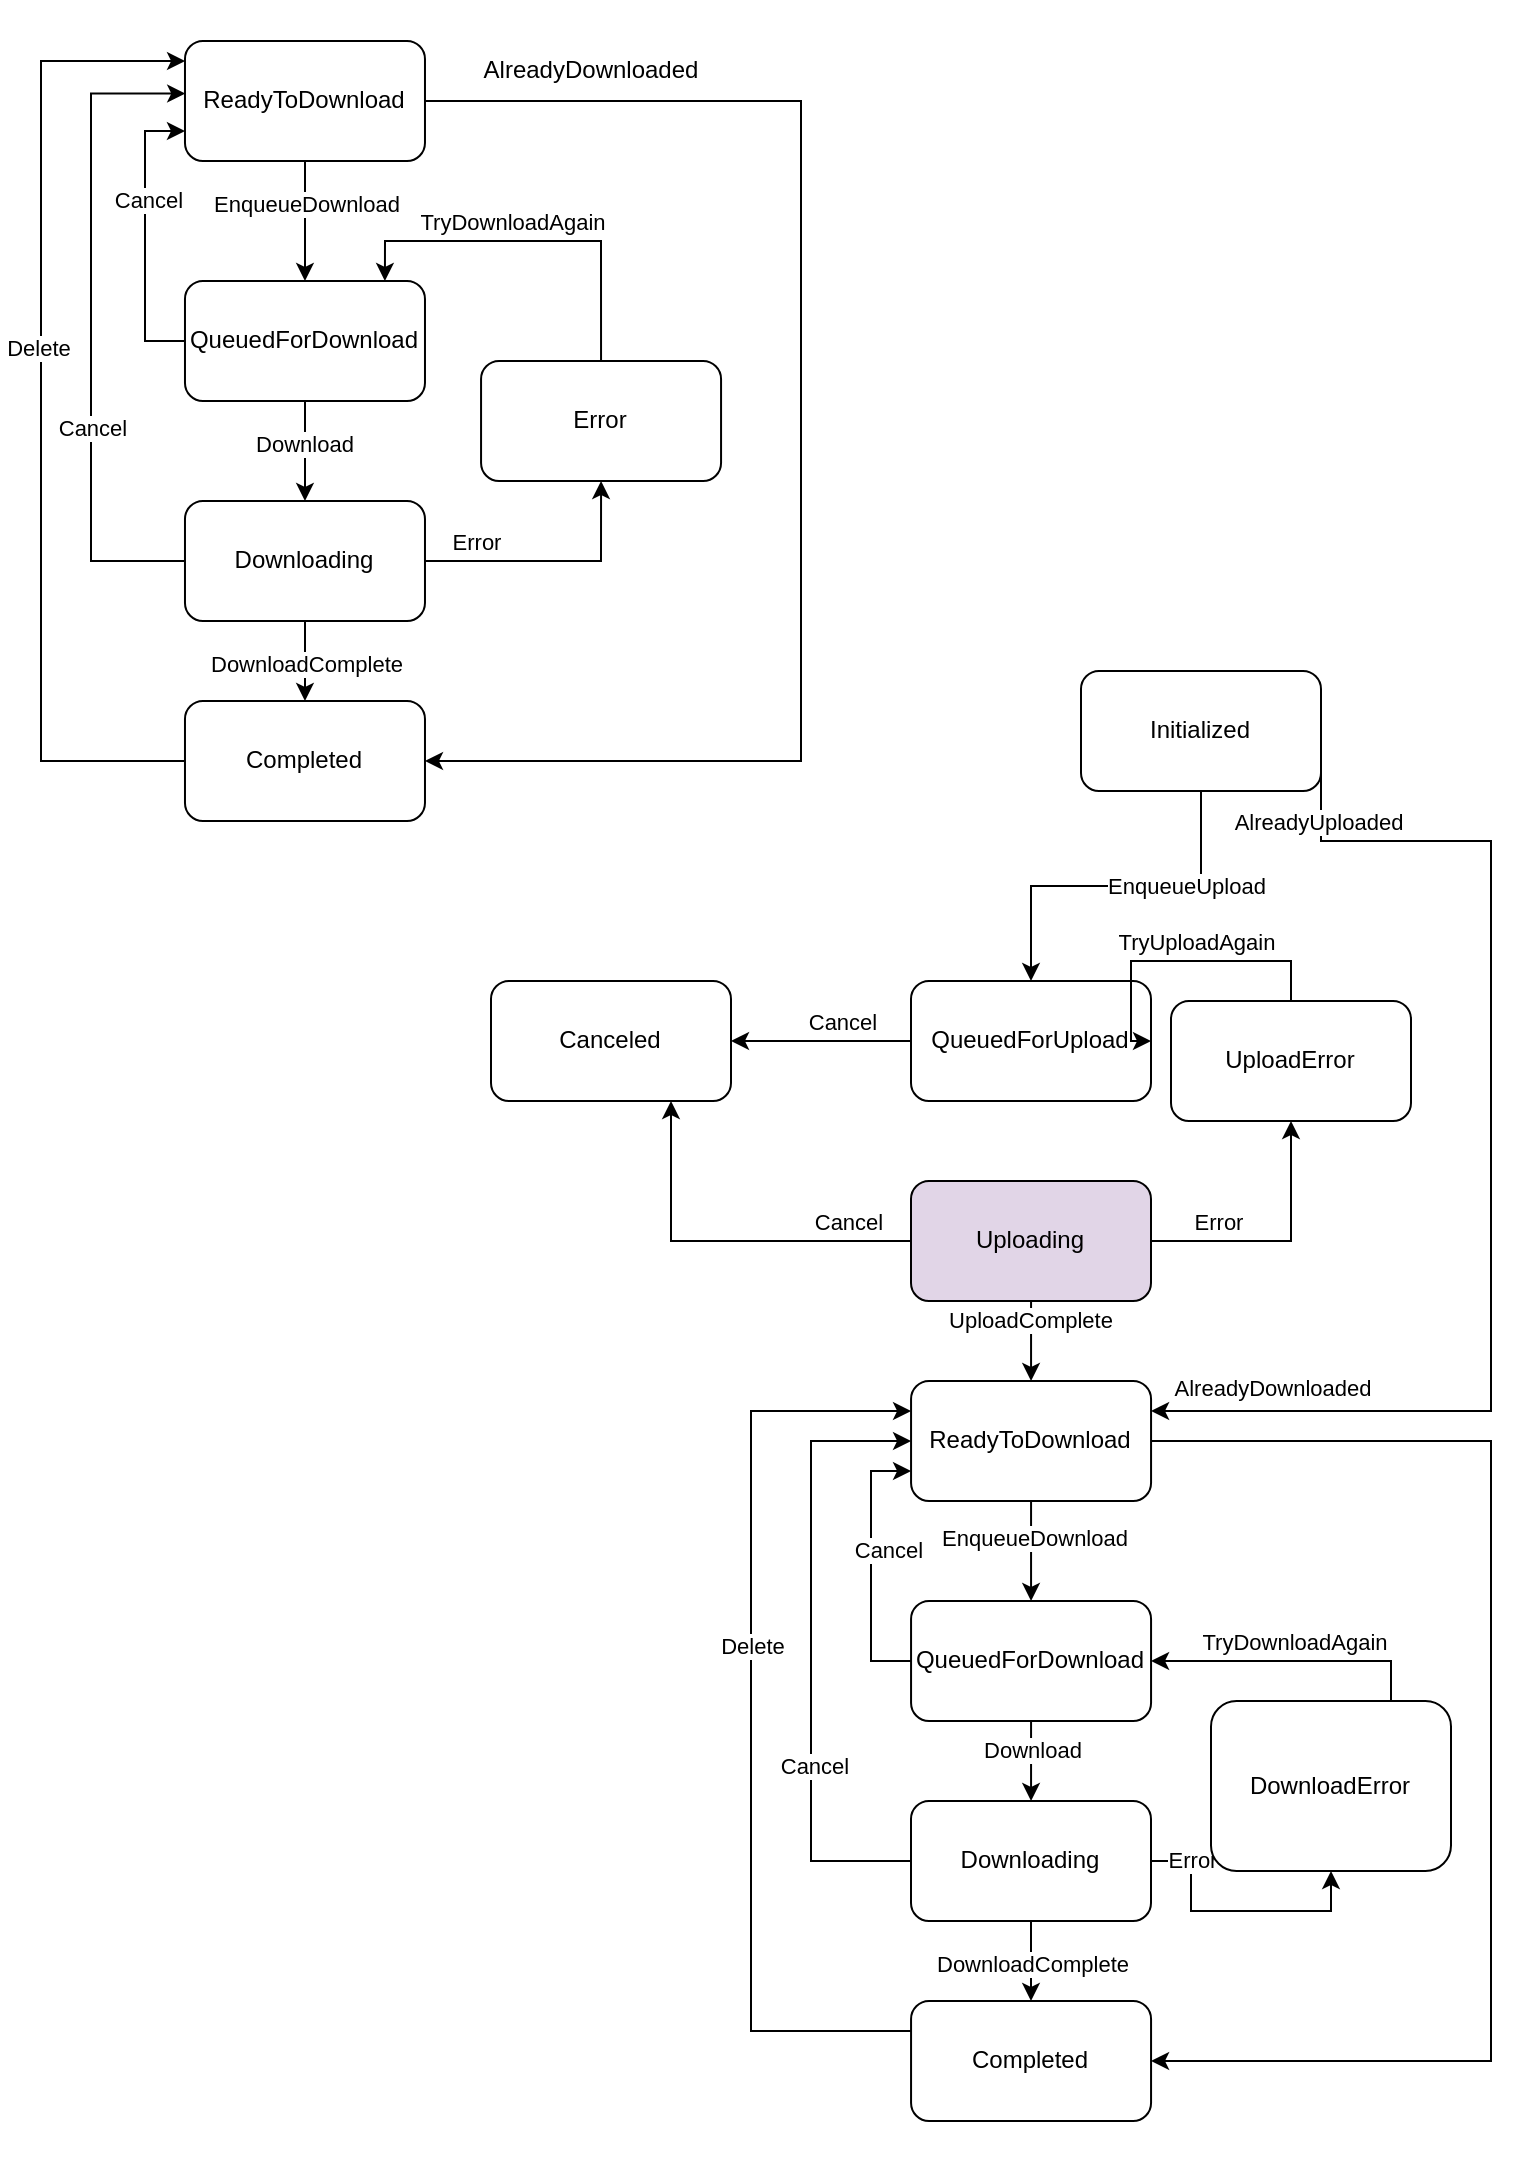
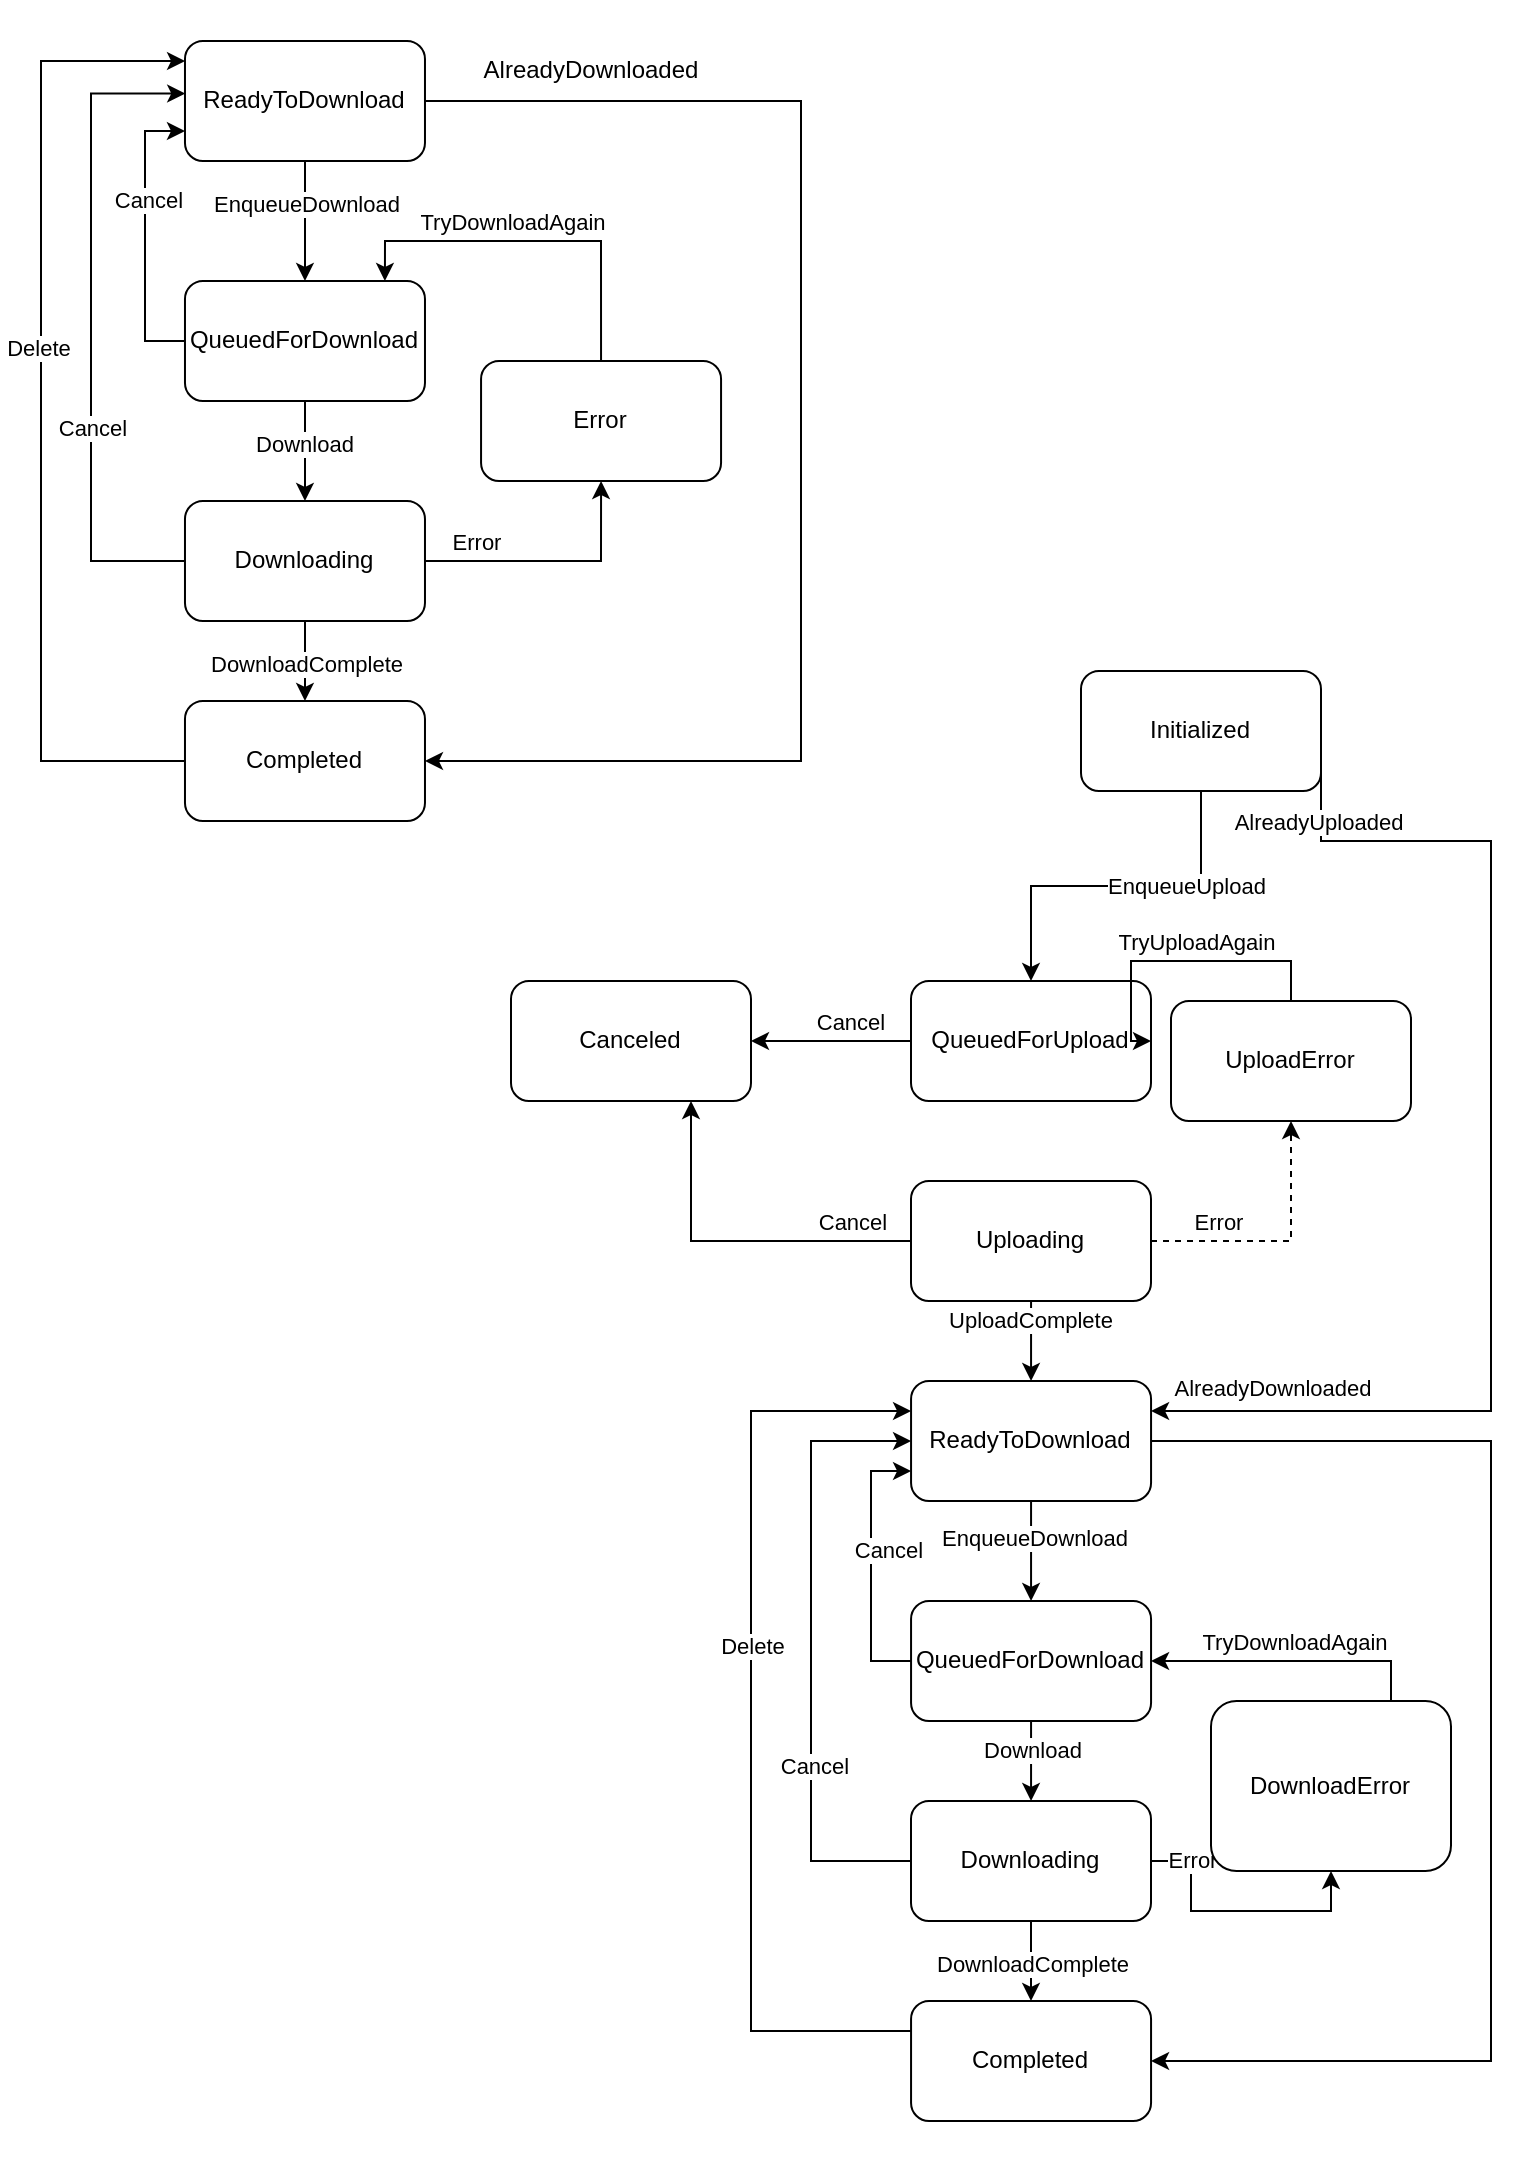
- <mxCell id="67" value="Canceled" style="rounded=1;whiteSpace=wrap;html=1;" vertex="1" parent="28"><mxGeometry x="245" y="490" width="120" height="60" as="geometry" /></mxCell>
+ <mxCell id="67" value="Canceled" style="rounded=1;whiteSpace=wrap;html=1;" vertex="1" parent="28"><mxGeometry x="255" y="490" width="120" height="60" as="geometry" /></mxCell>
- <mxCell id="39" value="Uploading" style="rounded=1;whiteSpace=wrap;html=1;fillColor=#e1d5e7;" parent="28" vertex="1"><mxGeometry x="455" y="590" width="120" height="60" as="geometry" /></mxCell>
+ <mxCell id="39" value="Uploading" style="rounded=1;whiteSpace=wrap;html=1;" parent="28" vertex="1"><mxGeometry x="455" y="590" width="120" height="60" as="geometry" /></mxCell>
- <mxCell id="35" value="" style="edgeStyle=orthogonalEdgeStyle;rounded=0;orthogonalLoop=1;jettySize=auto;html=1;entryX=0.5;entryY=1;entryDx=0;entryDy=0;" parent="28" source="39" target="57" edge="1"><mxGeometry relative="1" as="geometry"><mxPoint x="655" y="620" as="targetPoint" /><Array as="points" /></mxGeometry></mxCell>
+ <mxCell id="35" value="" style="edgeStyle=orthogonalEdgeStyle;rounded=0;orthogonalLoop=1;jettySize=auto;html=1;entryX=0.5;entryY=1;entryDx=0;entryDy=0;dashed=1;" parent="28" source="39" target="57" edge="1"><mxGeometry relative="1" as="geometry"><mxPoint x="655" y="620" as="targetPoint" /><Array as="points" /></mxGeometry></mxCell>
